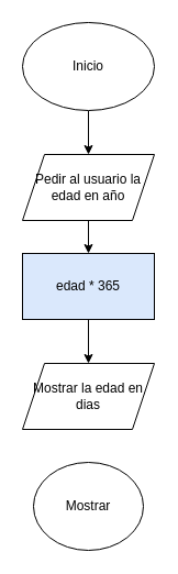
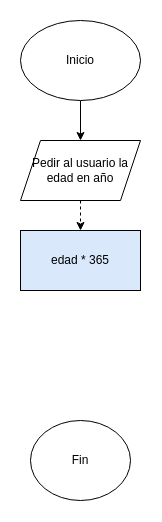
- <mxCell id="4" value="" style="edgeStyle=none;html=1;" parent="1" source="5" target="7" edge="1"><mxGeometry relative="1" as="geometry" /></mxCell>
+ <mxCell id="4" value="" style="edgeStyle=none;html=1;dashed=1;" parent="1" source="5" target="7" edge="1"><mxGeometry relative="1" as="geometry" /></mxCell>
- <mxCell id="6" value="" style="edgeStyle=none;html=1;" parent="1" source="7" target="8" edge="1"><mxGeometry relative="1" as="geometry" /></mxCell>
- <mxCell id="8" value="Mostrar la edad en dias" style="shape=parallelogram;perimeter=parallelogramPerimeter;whiteSpace=wrap;html=1;fixedSize=1;" parent="1" vertex="1"><mxGeometry x="20" y="330" width="120" height="60" as="geometry" /></mxCell>
- <mxCell id="9" value="Mostrar" style="ellipse;whiteSpace=wrap;html=1;" parent="1" vertex="1"><mxGeometry x="30" y="420" width="100" height="80" as="geometry" /></mxCell>
+ <mxCell id="9" value="Fin" style="ellipse;whiteSpace=wrap;html=1;" parent="1" vertex="1"><mxGeometry x="30" y="420" width="100" height="80" as="geometry" /></mxCell>
